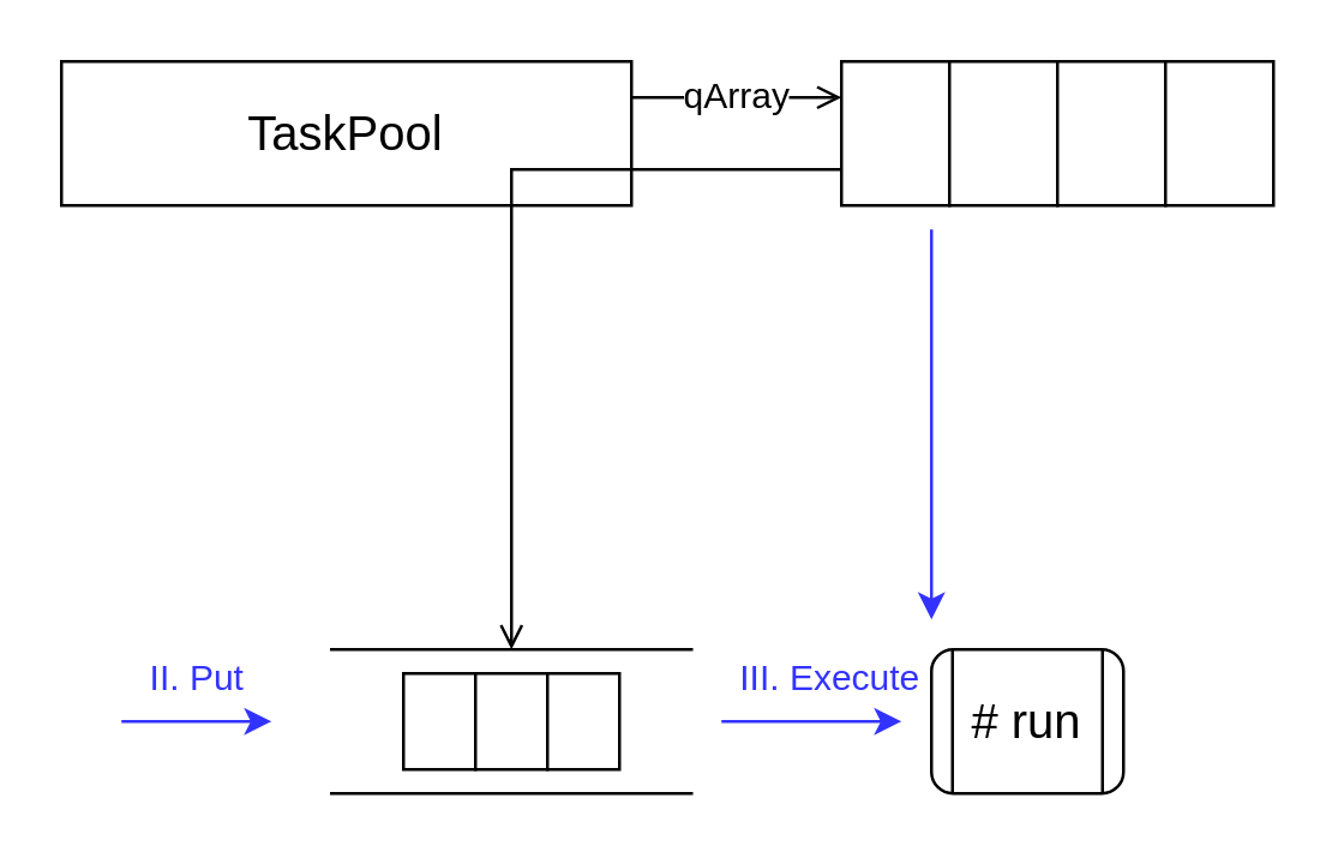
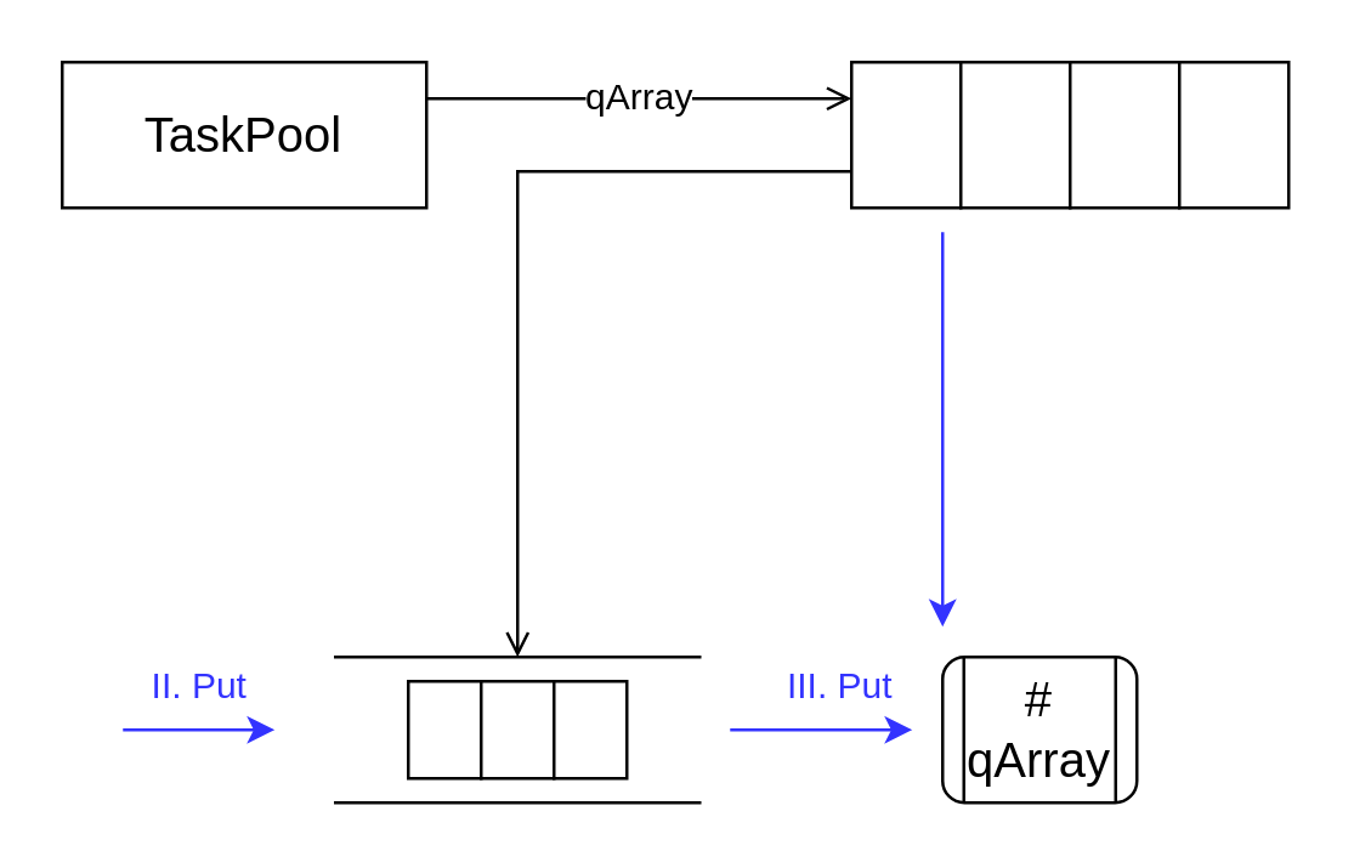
- <mxCell id="3" value="TaskPool" style="rounded=0;whiteSpace=wrap;html=1;fontSize=16;" parent="1" vertex="1"><mxGeometry x="20" y="20" width="190" height="48" as="geometry" /></mxCell>
+ <mxCell id="3" value="TaskPool" style="rounded=0;whiteSpace=wrap;html=1;fontSize=16;" parent="1" vertex="1"><mxGeometry x="20" y="20" width="120" height="48" as="geometry" /></mxCell>
- <mxCell id="18" value="III. Execute" style="text;html=1;align=center;verticalAlign=middle;resizable=0;points=[];autosize=1;fontSize=12;fontColor=#3333FF;" parent="1" vertex="1"><mxGeometry x="236" y="216" width="80" height="20" as="geometry" /></mxCell>
+ <mxCell id="18" value="III. Put" style="text;html=1;align=center;verticalAlign=middle;resizable=0;points=[];autosize=1;fontSize=12;fontColor=#3333FF;" parent="1" vertex="1"><mxGeometry x="236" y="216" width="80" height="20" as="geometry" /></mxCell>
- <mxCell id="14" value="# run" style="shape=process;whiteSpace=wrap;html=1;backgroundOutline=1;rounded=1;fontSize=16;" parent="1" vertex="1"><mxGeometry x="310" y="216" width="64" height="48" as="geometry" /></mxCell>
+ <mxCell id="14" value="# qArray" style="shape=process;whiteSpace=wrap;html=1;backgroundOutline=1;rounded=1;fontSize=16;" parent="1" vertex="1"><mxGeometry x="310" y="216" width="64" height="48" as="geometry" /></mxCell>
